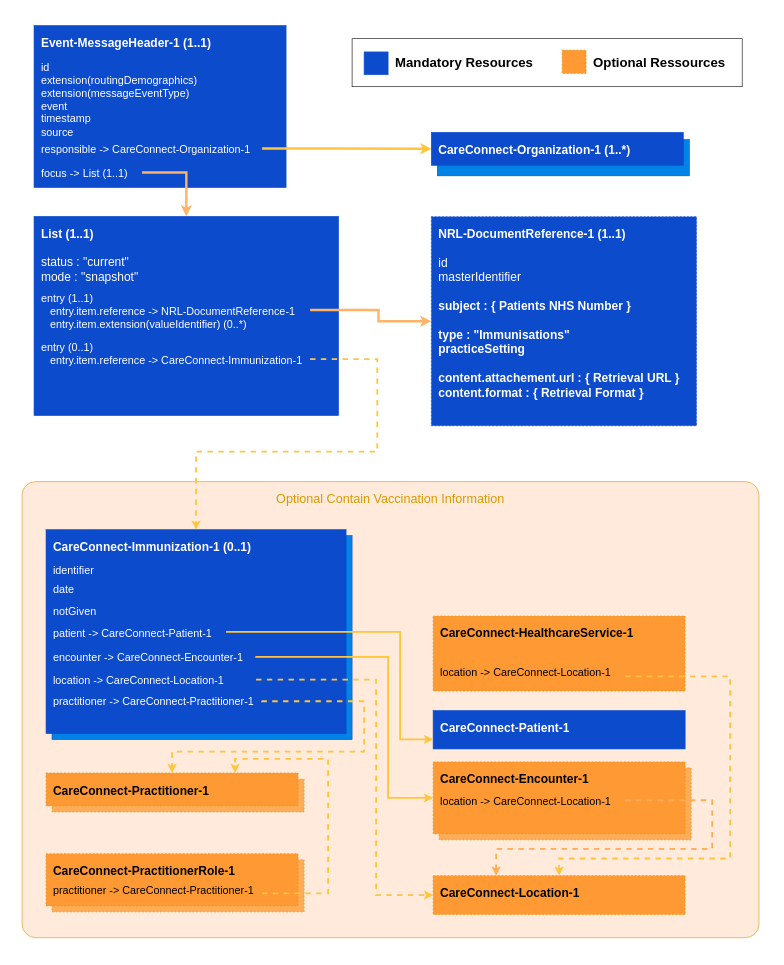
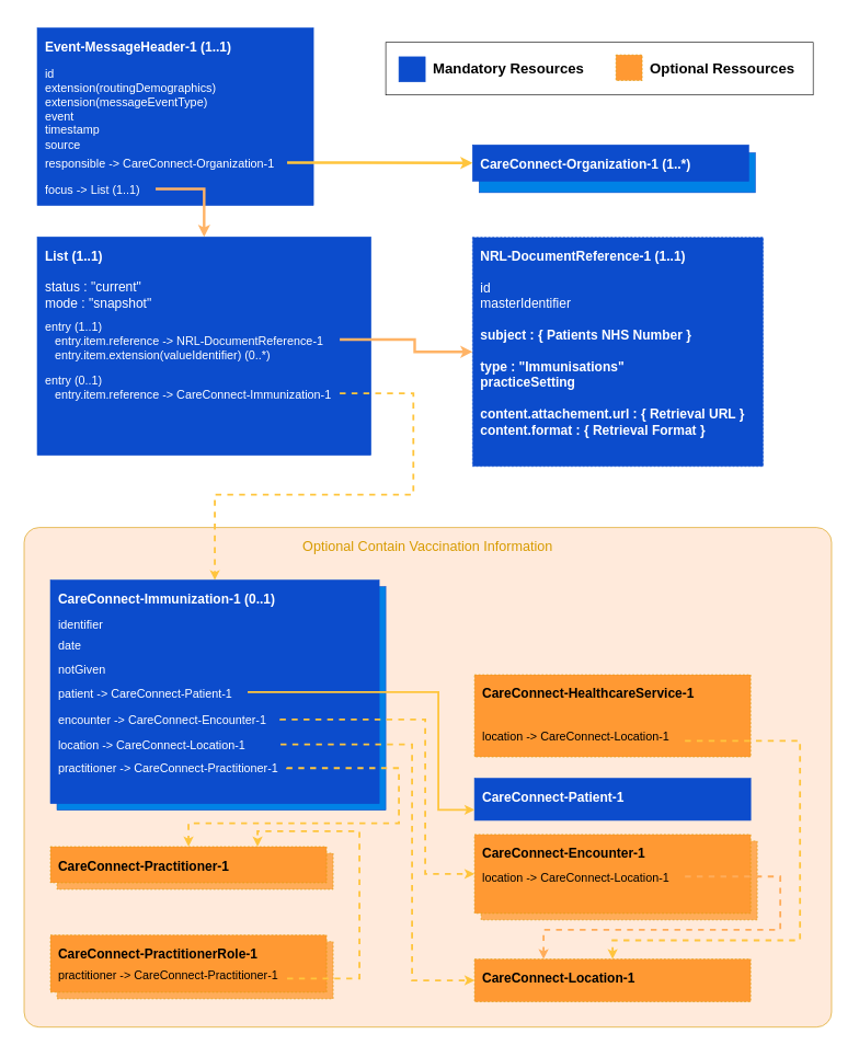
- <mxCell id="32" style="edgeStyle=orthogonalEdgeStyle;rounded=0;orthogonalLoop=1;jettySize=auto;html=1;exitX=1;exitY=0.5;exitDx=0;exitDy=0;entryX=0;entryY=0.5;entryDx=0;entryDy=0;dashed=0;strokeColor=#FFC53D;strokeWidth=3;fontColor=#000000;" parent="1" source="33" target="29" edge="1"><mxGeometry relative="1" as="geometry"><Array as="points"><mxPoint x="426" y="1094" /><mxPoint x="646" y="1094" /><mxPoint x="646" y="1329" /></Array></mxGeometry></mxCell>
+ <mxCell id="32" style="edgeStyle=orthogonalEdgeStyle;rounded=0;orthogonalLoop=1;jettySize=auto;html=1;exitX=1;exitY=0.5;exitDx=0;exitDy=0;entryX=0;entryY=0.5;entryDx=0;entryDy=0;dashed=1;strokeColor=#FFC53D;strokeWidth=3;fontColor=#000000;" parent="1" source="33" target="29" edge="1"><mxGeometry relative="1" as="geometry"><Array as="points"><mxPoint x="426" y="1094" /><mxPoint x="646" y="1094" /><mxPoint x="646" y="1329" /></Array></mxGeometry></mxCell>
